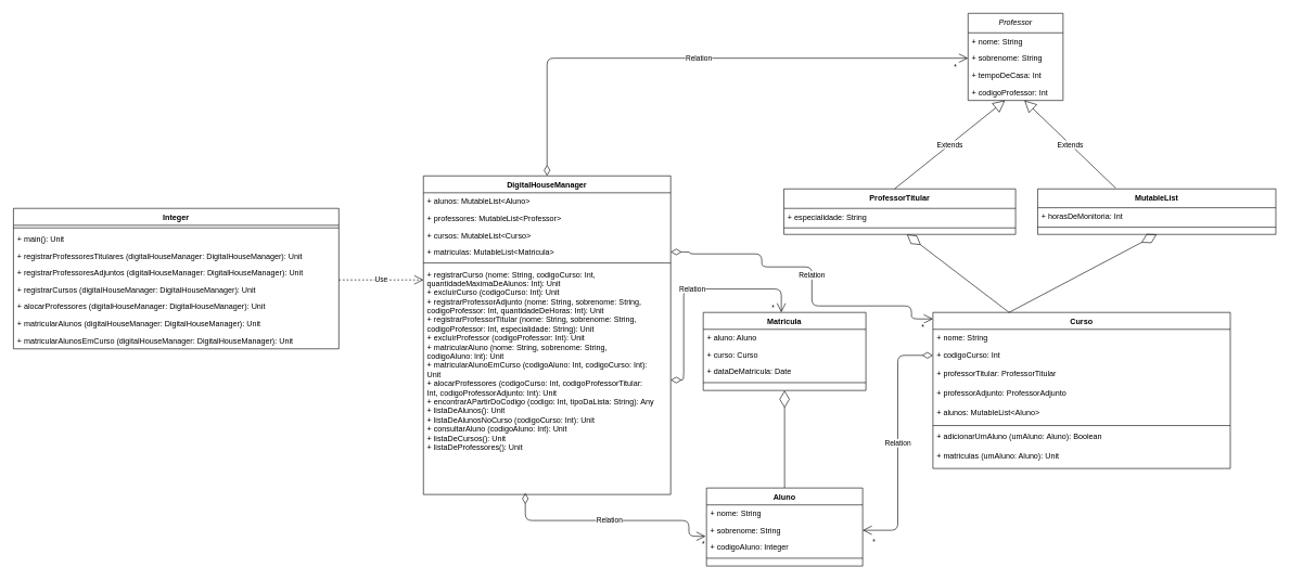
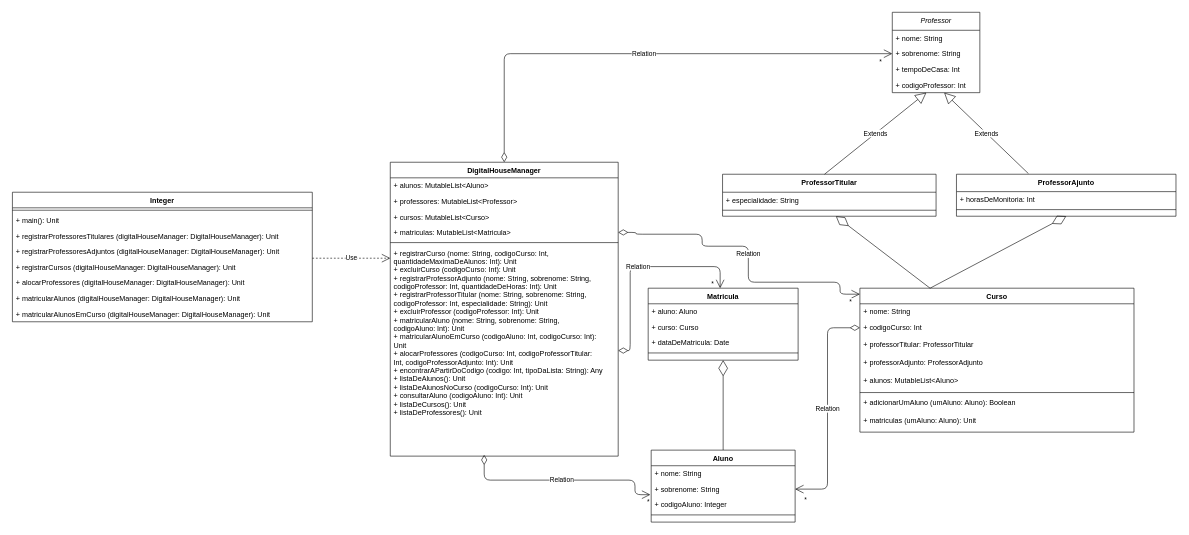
- <mxCell id="3" value="MutableList" style="swimlane;fontStyle=1;align=center;verticalAlign=top;childLayout=stackLayout;horizontal=1;startSize=29;horizontalStack=0;resizeParent=1;resizeLast=0;collapsible=1;marginBottom=0;rounded=0;shadow=0;strokeWidth=1;" parent="1" vertex="1"><mxGeometry x="1594" y="290" width="366" height="70" as="geometry"><mxRectangle x="550" y="140" width="160" height="26" as="alternateBounds" /></mxGeometry></mxCell>
+ <mxCell id="3" value="ProfessorAjunto" style="swimlane;fontStyle=1;align=center;verticalAlign=top;childLayout=stackLayout;horizontal=1;startSize=29;horizontalStack=0;resizeParent=1;resizeLast=0;collapsible=1;marginBottom=0;rounded=0;shadow=0;strokeWidth=1;" parent="1" vertex="1"><mxGeometry x="1594" y="290" width="366" height="70" as="geometry"><mxRectangle x="550" y="140" width="160" height="26" as="alternateBounds" /></mxGeometry></mxCell>
